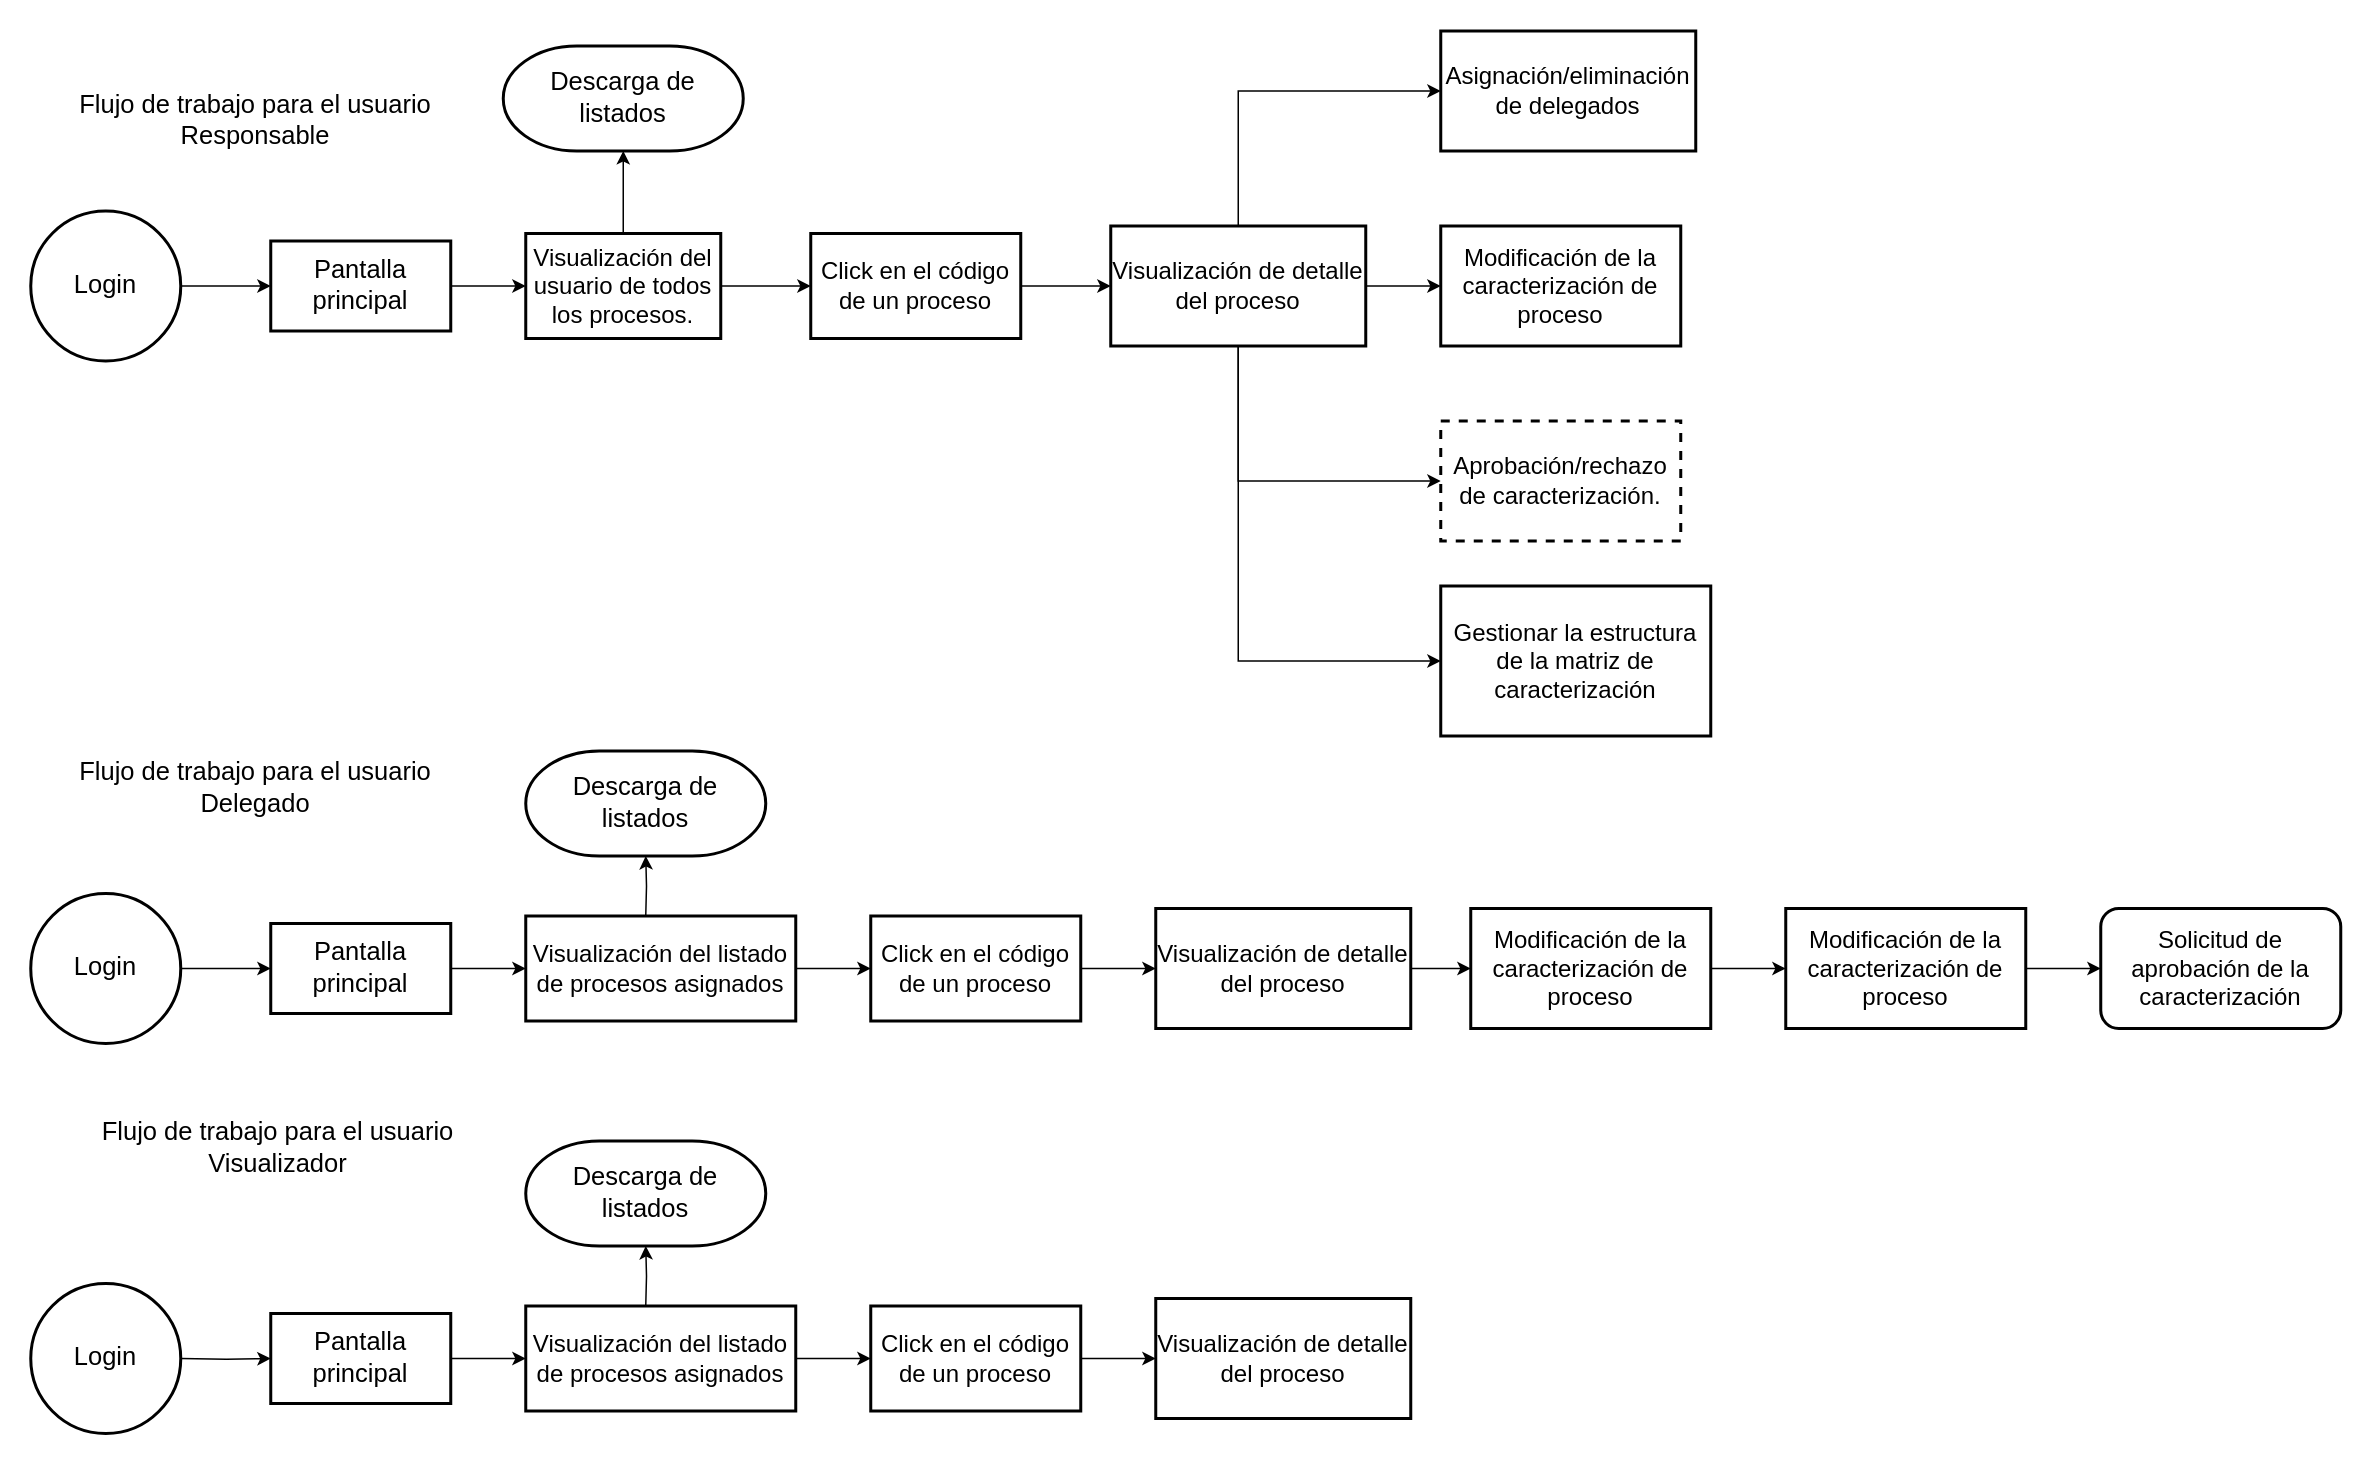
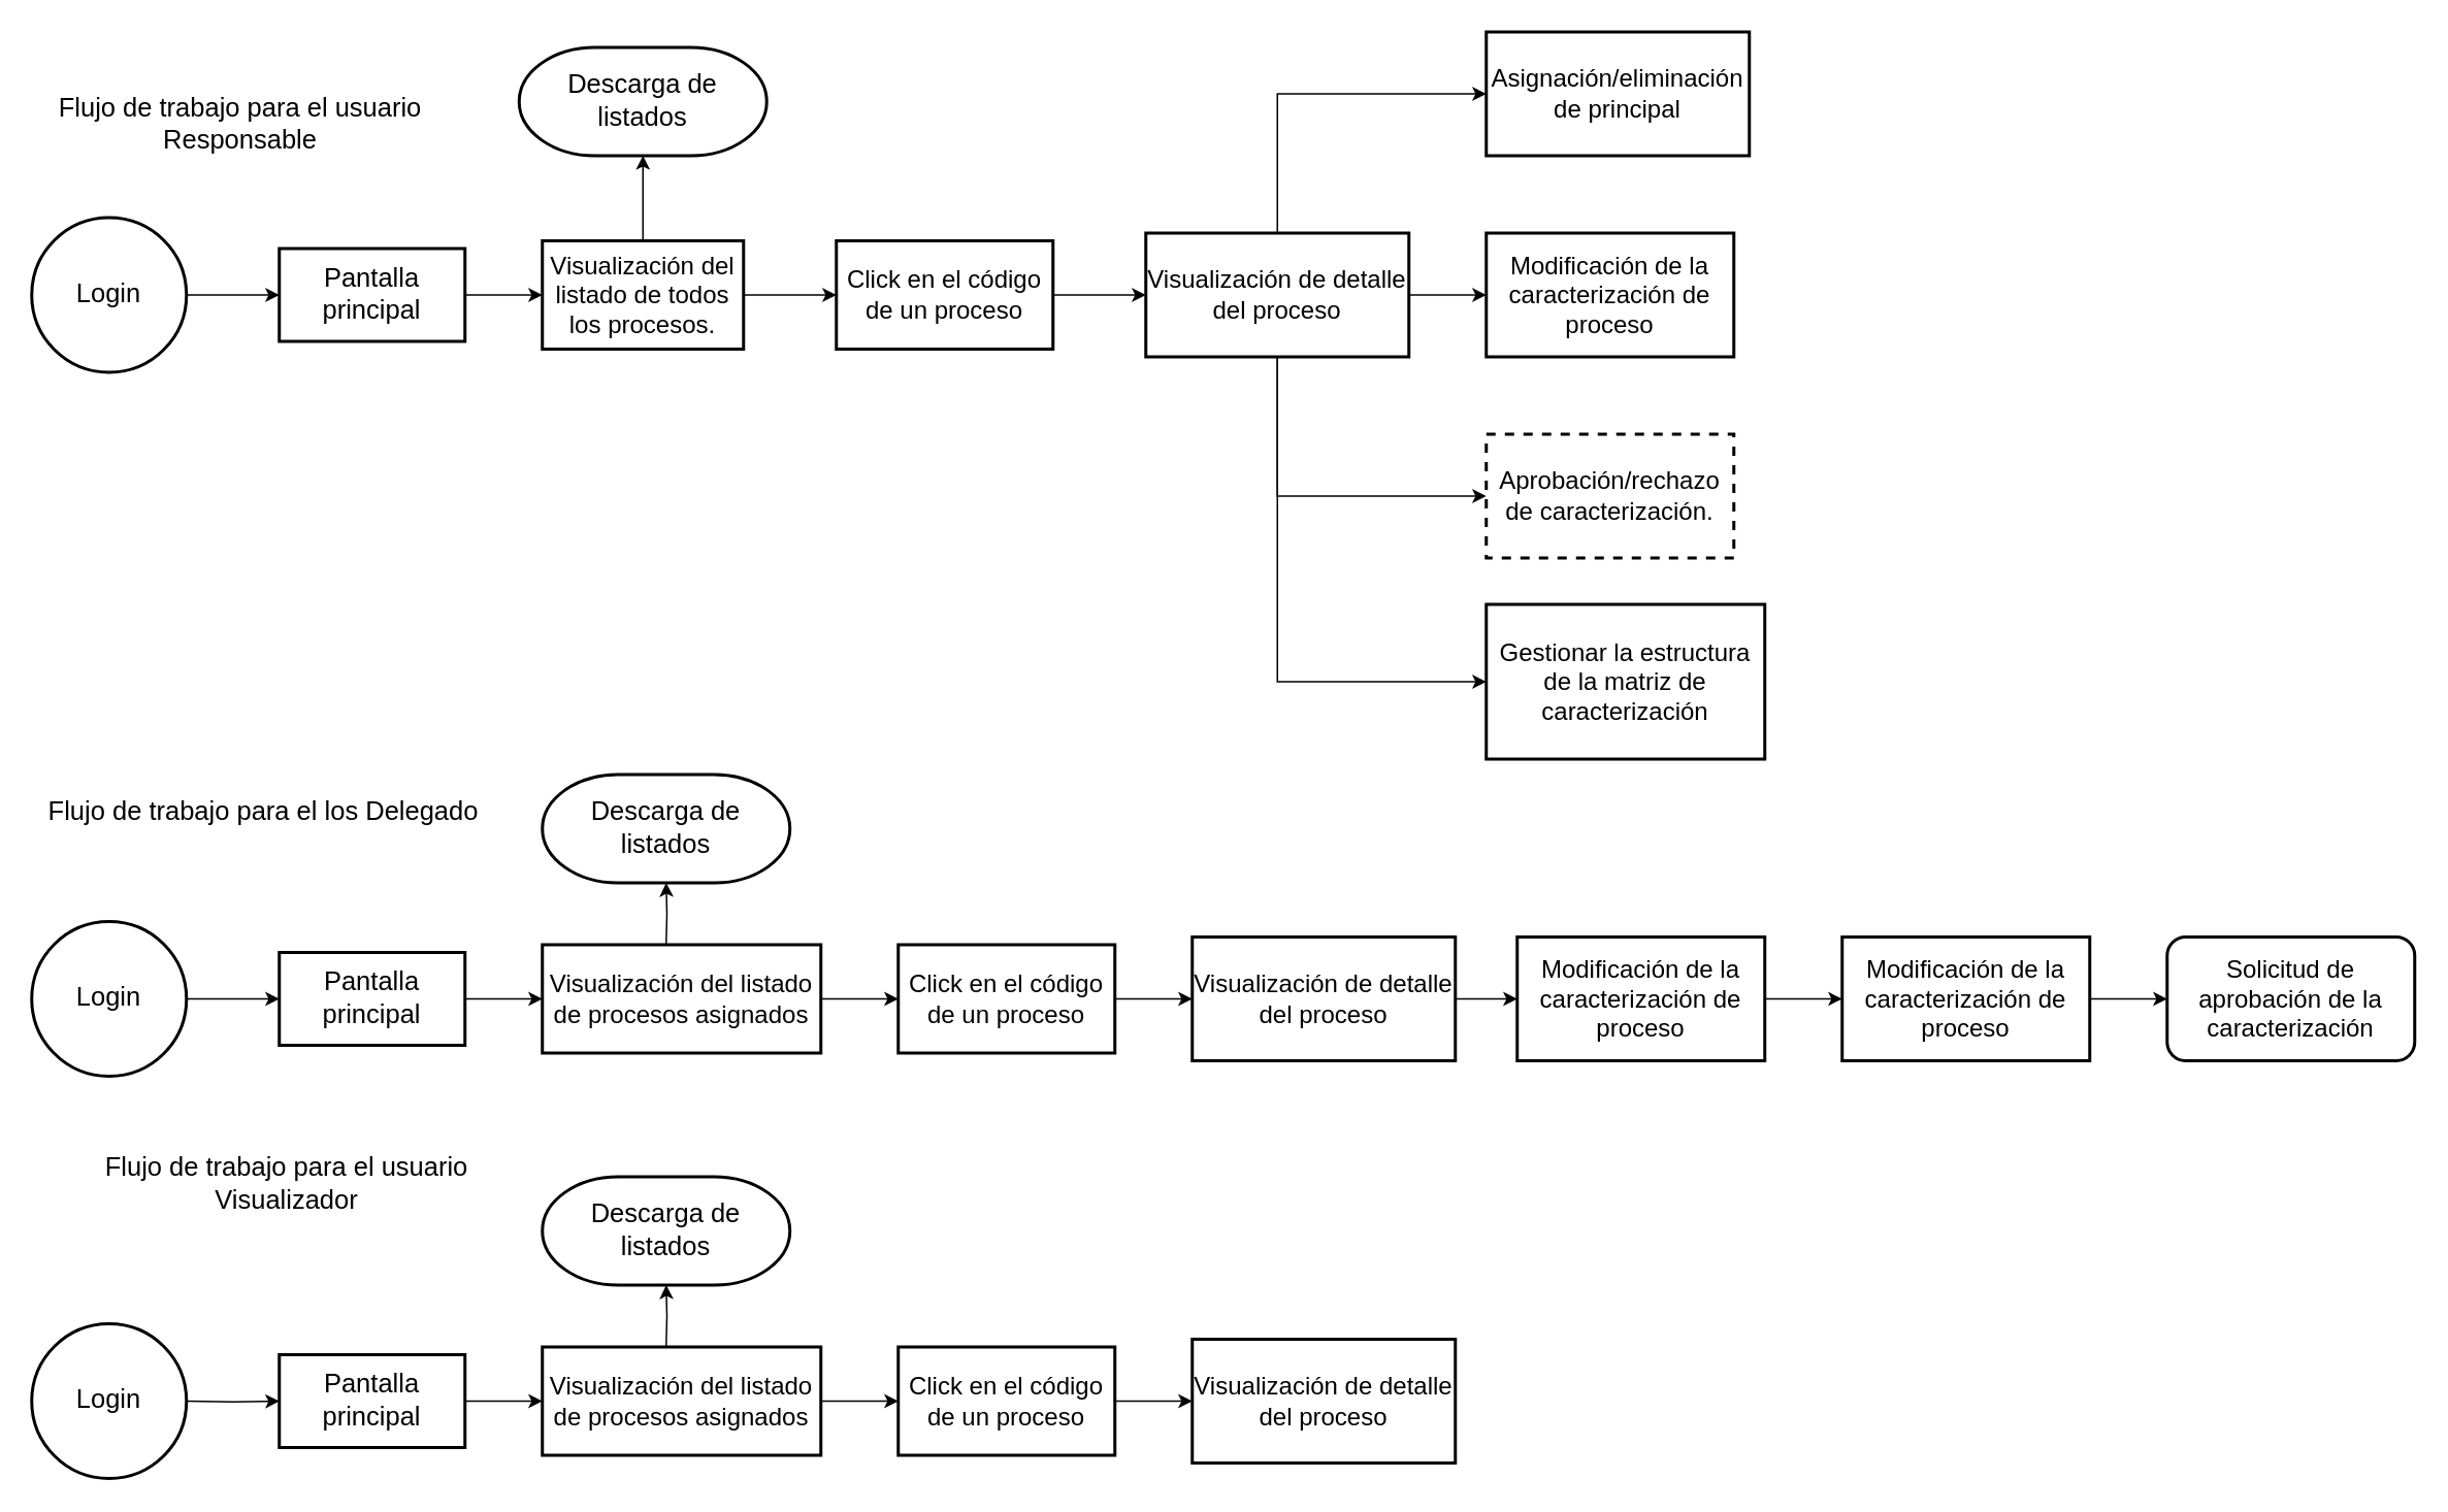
- <mxCell id="17" value="Asignación/eliminación de delegados" style="whiteSpace=wrap;html=1;fontSize=16;strokeWidth=2;" vertex="1" parent="1"><mxGeometry x="960" y="20" width="170" height="80" as="geometry" /></mxCell>
+ <mxCell id="17" value="Asignación/eliminación de principal" style="whiteSpace=wrap;html=1;fontSize=16;strokeWidth=2;" vertex="1" parent="1"><mxGeometry x="960" y="20" width="170" height="80" as="geometry" /></mxCell>
- <mxCell id="21" value="Flujo de trabajo para el usuario Responsable" style="text;html=1;strokeColor=none;fillColor=none;align=center;verticalAlign=middle;whiteSpace=wrap;rounded=0;fontSize=17;dashed=1;dashPattern=1 1;" vertex="1" parent="1"><mxGeometry x="20" y="30" width="300" height="100" as="geometry" /></mxCell>
+ <mxCell id="21" value="Flujo de trabajo para el usuario Responsable" style="text;html=1;strokeColor=none;fillColor=none;align=center;verticalAlign=middle;whiteSpace=wrap;rounded=0;fontSize=17;dashed=1;dashPattern=1 1;" vertex="1" parent="1"><mxGeometry x="5" y="30" width="300" height="100" as="geometry" /></mxCell>
- <mxCell id="7" value="Visualización del usuario de todos los procesos." style="whiteSpace=wrap;html=1;fontSize=16;strokeWidth=2;" vertex="1" parent="1"><mxGeometry x="350" y="155" width="130" height="70" as="geometry" /></mxCell>
+ <mxCell id="7" value="Visualización del listado de todos los procesos." style="whiteSpace=wrap;html=1;fontSize=16;strokeWidth=2;" vertex="1" parent="1"><mxGeometry x="350" y="155" width="130" height="70" as="geometry" /></mxCell>
- <mxCell id="28" value="Flujo de trabajo para el usuario Delegado" style="text;html=1;strokeColor=none;fillColor=none;align=center;verticalAlign=middle;whiteSpace=wrap;rounded=0;fontSize=17;dashed=1;dashPattern=1 1;" vertex="1" parent="1"><mxGeometry x="20" y="475" width="300" height="100" as="geometry" /></mxCell>
+ <mxCell id="28" value="Flujo de trabajo para el los Delegado" style="text;html=1;strokeColor=none;fillColor=none;align=center;verticalAlign=middle;whiteSpace=wrap;rounded=0;fontSize=17;dashed=1;dashPattern=1 1;" vertex="1" parent="1"><mxGeometry x="20" y="475" width="300" height="100" as="geometry" /></mxCell>
